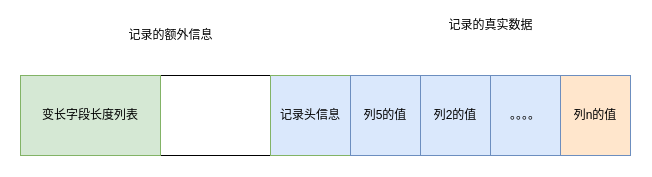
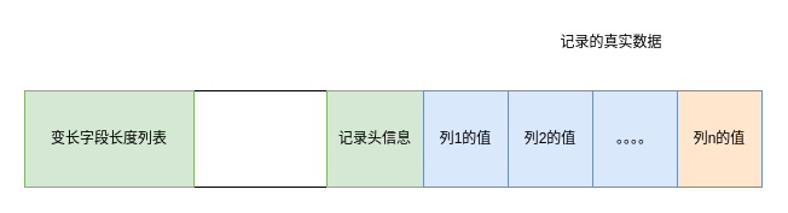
- <mxCell id="10" value="记录的真实数据" style="text;html=1;align=center;verticalAlign=middle;resizable=0;points=[];autosize=1;strokeColor=none;fillColor=none;" vertex="1" parent="1"><mxGeometry x="435" y="10" width="110" height="30" as="geometry" /></mxCell>
+ <mxCell id="10" value="记录的真实数据" style="text;html=1;align=center;verticalAlign=middle;resizable=0;points=[];autosize=1;strokeColor=none;fillColor=none;" vertex="1" parent="1"><mxGeometry x="450" y="20" width="110" height="30" as="geometry" /></mxCell>
- <mxCell id="9" value="记录的额外信息" style="text;html=1;align=center;verticalAlign=middle;resizable=0;points=[];autosize=1;strokeColor=none;fillColor=none;" vertex="1" parent="1"><mxGeometry x="115" y="20" width="110" height="30" as="geometry" /></mxCell>
- <mxCell id="4" value="记录头信息" style="rounded=0;whiteSpace=wrap;html=1;fillColor=#dae8fc;strokeColor=#82b366;" vertex="1" parent="1"><mxGeometry x="270" y="75" width="80" height="80" as="geometry" /></mxCell>
+ <mxCell id="4" value="记录头信息" style="rounded=0;whiteSpace=wrap;html=1;fillColor=#d5e8d4;strokeColor=#82b366;" vertex="1" parent="1"><mxGeometry x="270" y="75" width="80" height="80" as="geometry" /></mxCell>
- <mxCell id="5" value="列5的值" style="rounded=0;whiteSpace=wrap;html=1;fillColor=#dae8fc;strokeColor=#6c8ebf;" vertex="1" parent="1"><mxGeometry x="350" y="75" width="70" height="80" as="geometry" /></mxCell>
+ <mxCell id="5" value="列1的值" style="rounded=0;whiteSpace=wrap;html=1;fillColor=#dae8fc;strokeColor=#6c8ebf;" vertex="1" parent="1"><mxGeometry x="350" y="75" width="70" height="80" as="geometry" /></mxCell>
